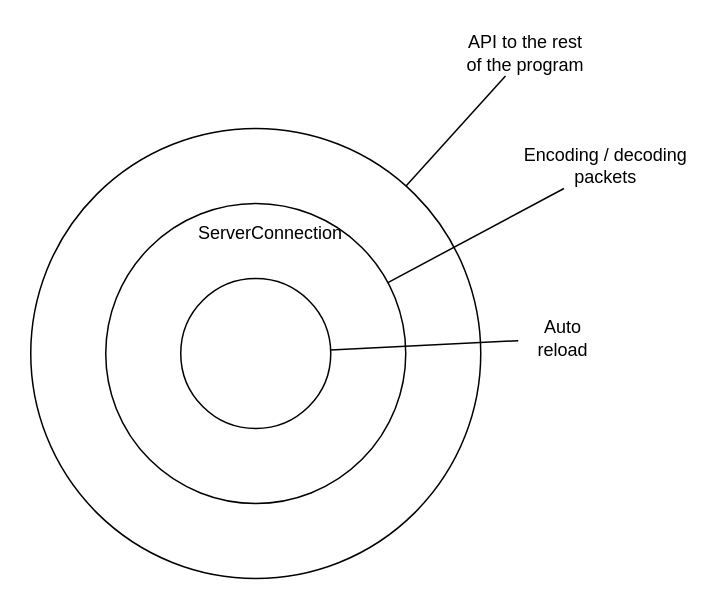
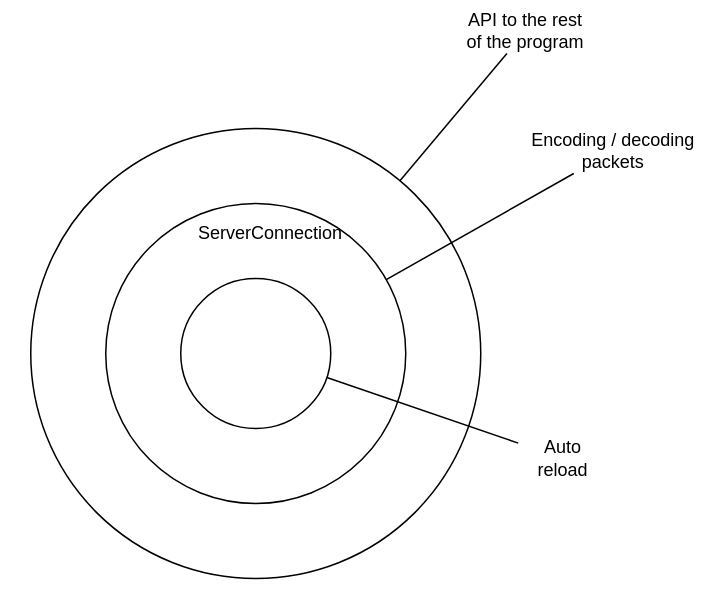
- <mxCell id="7" value="API to the rest of the program" style="text;html=1;align=center;verticalAlign=middle;whiteSpace=wrap;rounded=0;" vertex="1" parent="1"><mxGeometry x="305" y="20" width="90" height="30" as="geometry" /></mxCell>
+ <mxCell id="7" value="API to the rest of the program" style="text;html=1;align=center;verticalAlign=middle;whiteSpace=wrap;rounded=0;" vertex="1" parent="1"><mxGeometry x="305" y="5" width="90" height="30" as="geometry" /></mxCell>
- <mxCell id="11" value="Encoding /&amp;nbsp;&lt;span style=&quot;background-color: initial;&quot;&gt;decoding packets&lt;/span&gt;" style="text;html=1;align=center;verticalAlign=middle;whiteSpace=wrap;rounded=0;" vertex="1" parent="1"><mxGeometry x="345" y="95" width="117" height="30" as="geometry" /></mxCell>
+ <mxCell id="11" value="Encoding /&amp;nbsp;&lt;span style=&quot;background-color: initial;&quot;&gt;decoding packets&lt;/span&gt;" style="text;html=1;align=center;verticalAlign=middle;whiteSpace=wrap;rounded=0;" vertex="1" parent="1"><mxGeometry x="350" y="85" width="117" height="30" as="geometry" /></mxCell>
- <mxCell id="9" value="Auto reload" style="text;html=1;align=center;verticalAlign=middle;whiteSpace=wrap;rounded=0;" vertex="1" parent="1"><mxGeometry x="345" y="210" width="60" height="30" as="geometry" /></mxCell>
+ <mxCell id="9" value="Auto reload" style="text;html=1;align=center;verticalAlign=middle;whiteSpace=wrap;rounded=0;" vertex="1" parent="1"><mxGeometry x="345" y="290" width="60" height="30" as="geometry" /></mxCell>
